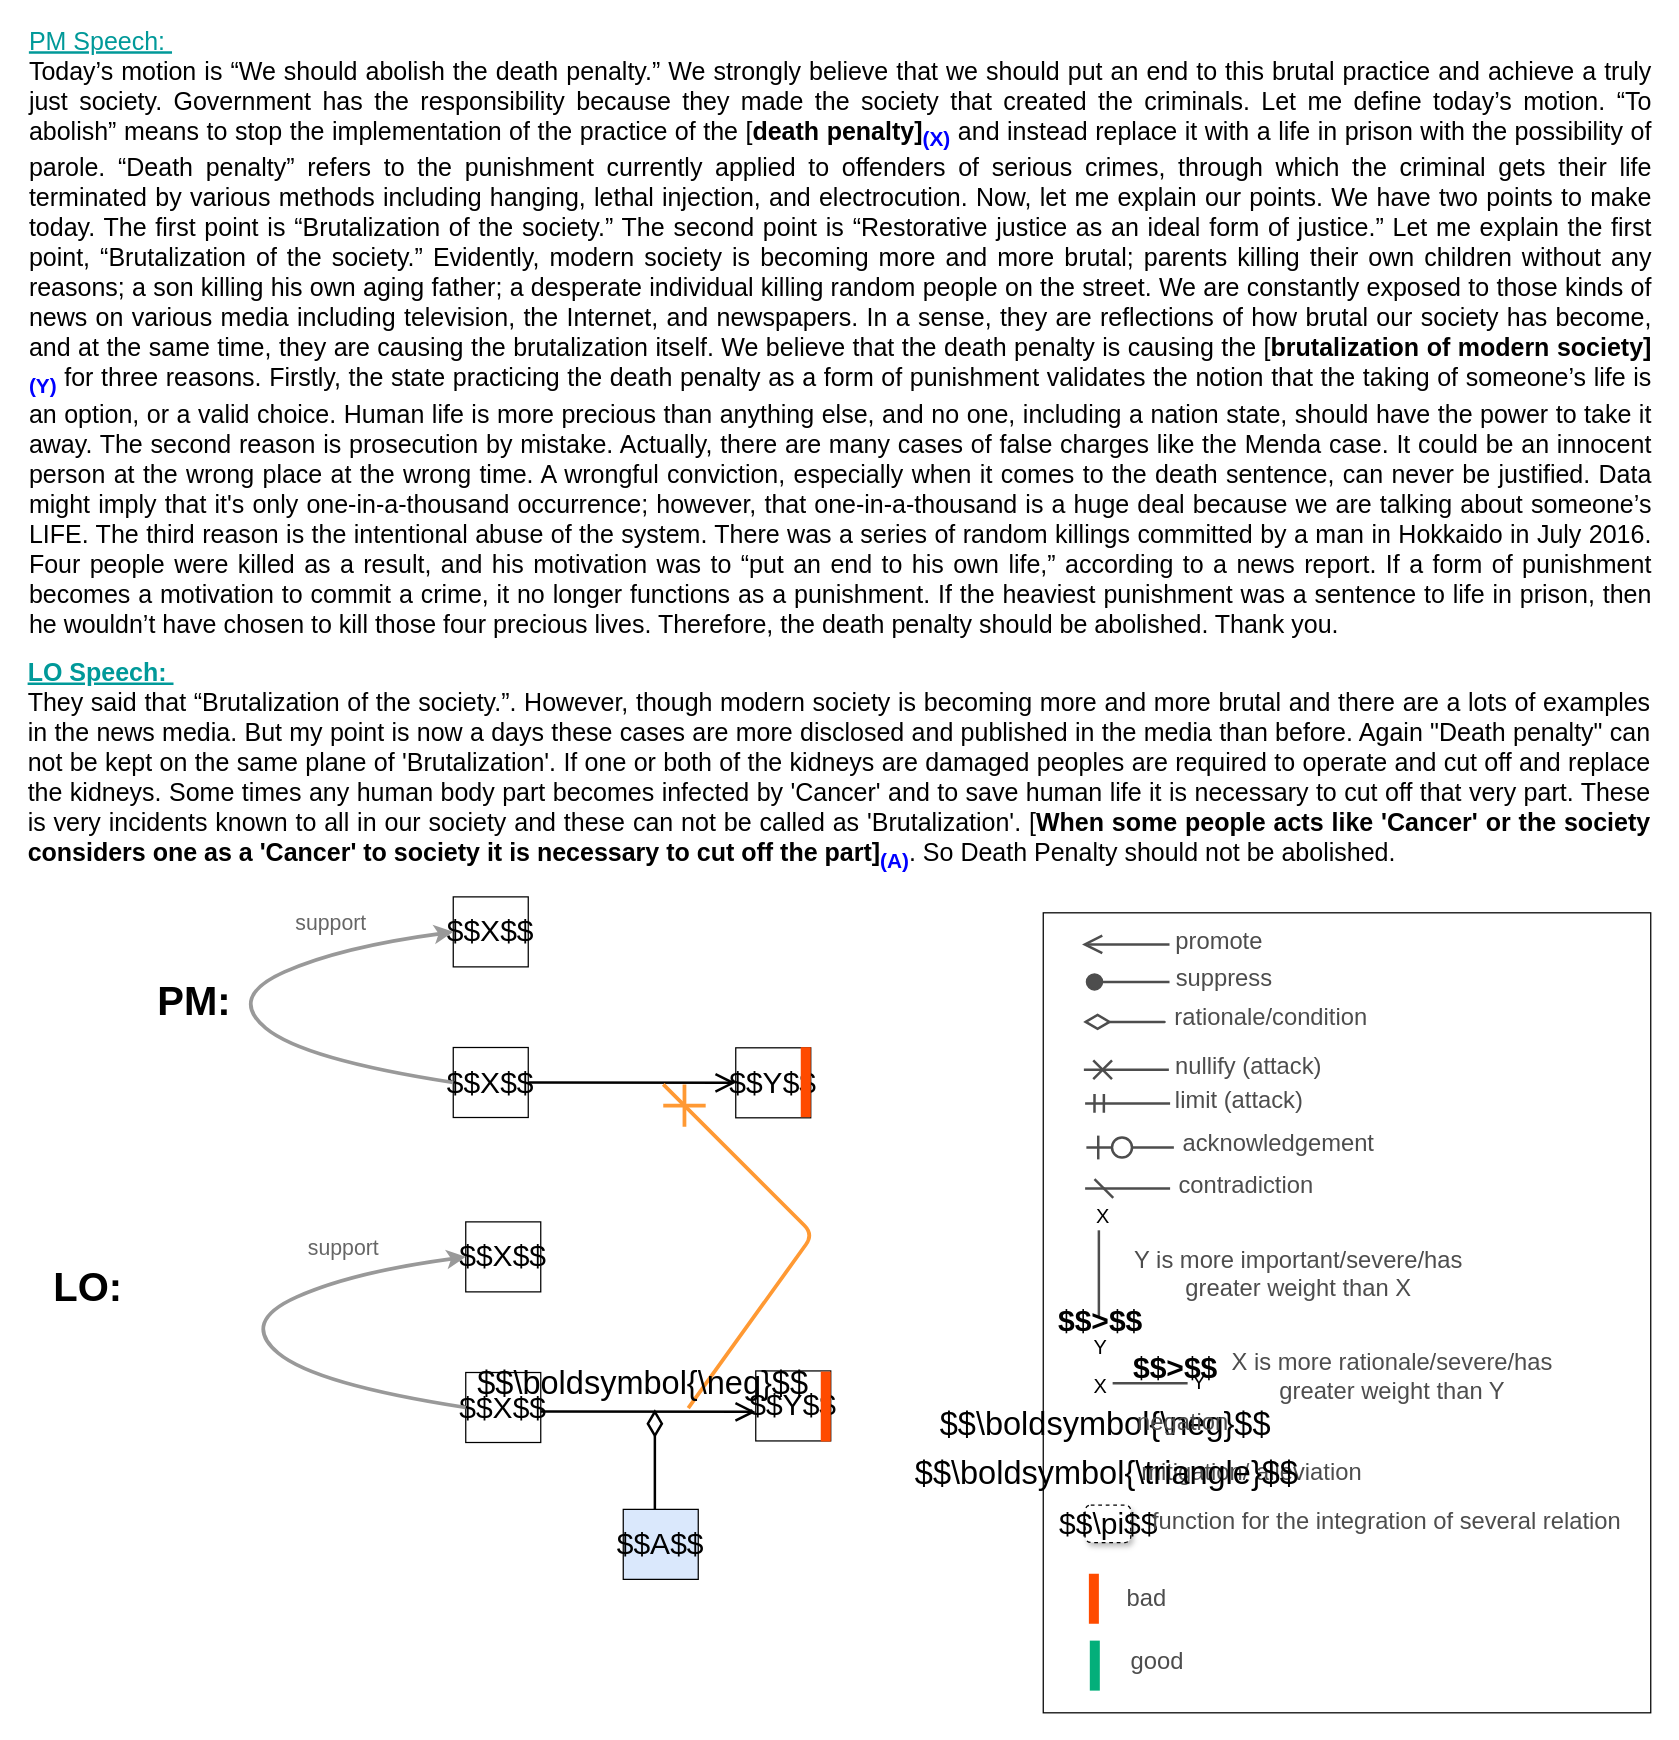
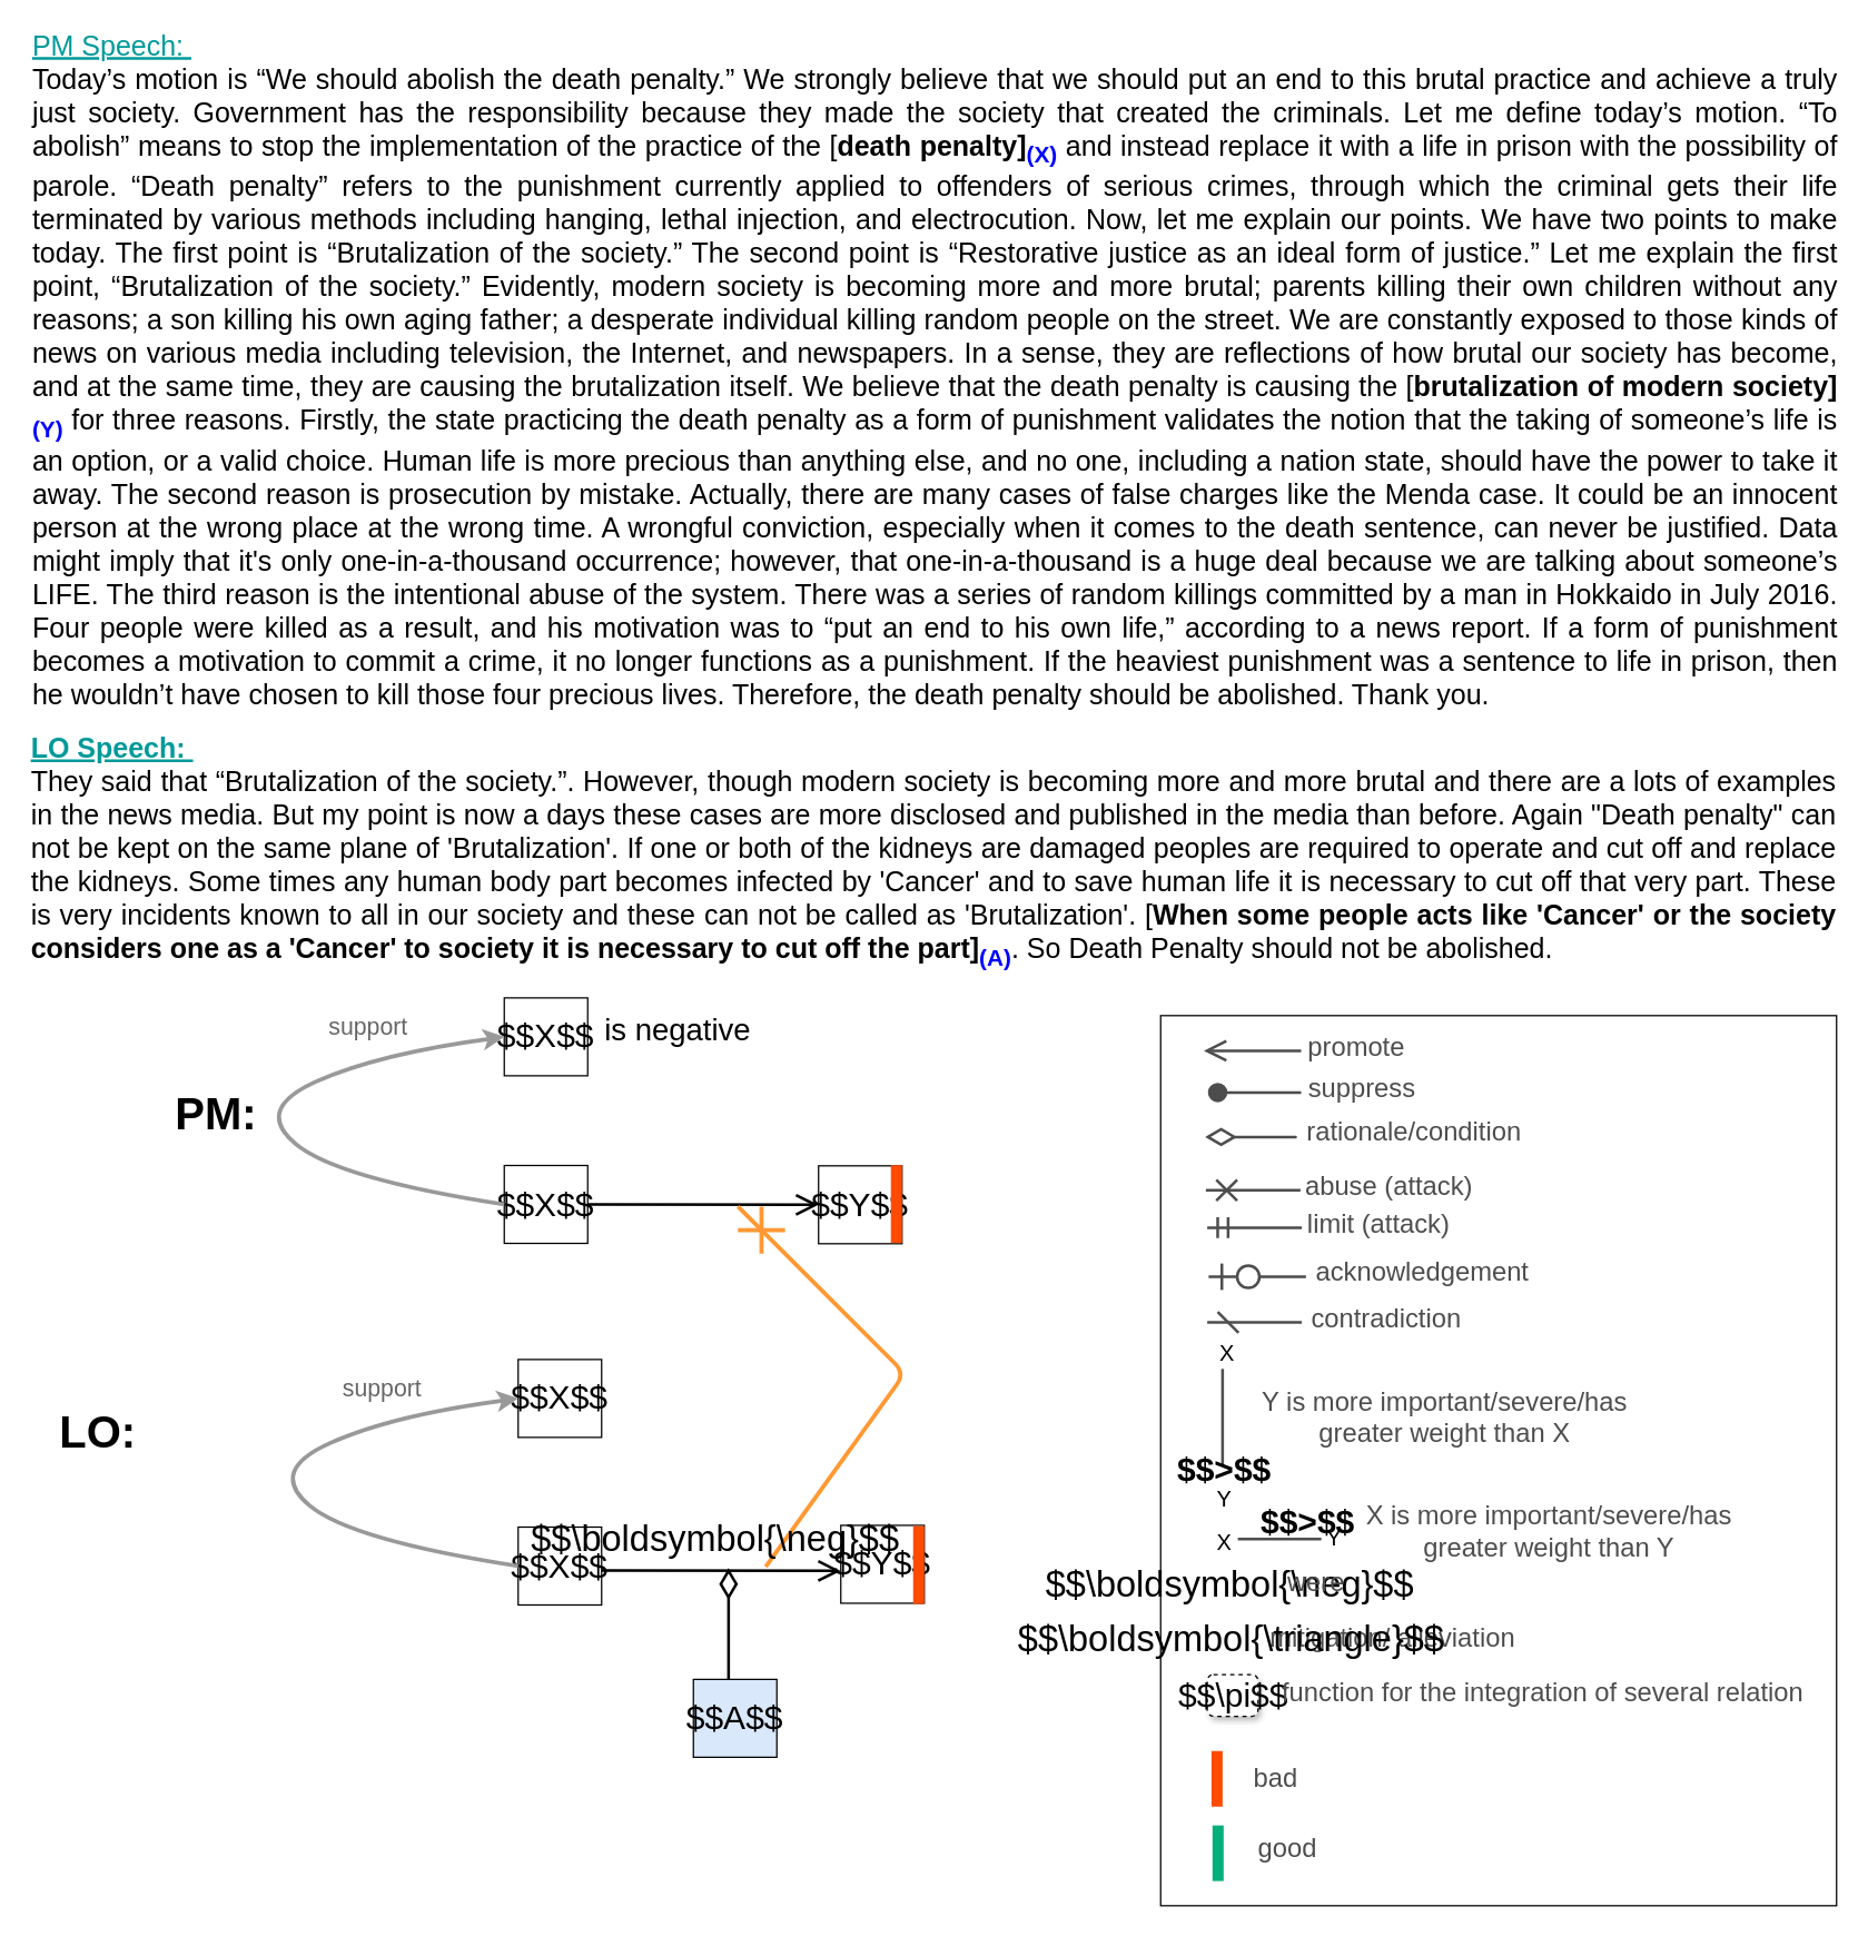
+ <mxCell id="6" value="&lt;font style=&quot;font-size: 22px&quot;&gt;is negative&lt;/font&gt;" style="text;html=1;strokeColor=none;fillColor=none;align=center;verticalAlign=middle;whiteSpace=wrap;rounded=0;" parent="1" vertex="1"><mxGeometry x="432" y="723.5" width="110" height="35" as="geometry" /></mxCell>
- <mxCell id="33" value="&lt;font style=&quot;font-size: 19px&quot;&gt;nullify (attack)&lt;/font&gt;" style="text;html=1;strokeColor=none;fillColor=none;align=center;verticalAlign=middle;whiteSpace=wrap;rounded=0;fontColor=#4D4D4D;" vertex="1" parent="1"><mxGeometry x="928.5" y="835.5" width="138.5" height="34" as="geometry" /></mxCell>
+ <mxCell id="33" value="&lt;font style=&quot;font-size: 19px&quot;&gt;abuse (attack)&lt;/font&gt;" style="text;html=1;strokeColor=none;fillColor=none;align=center;verticalAlign=middle;whiteSpace=wrap;rounded=0;fontColor=#4D4D4D;" vertex="1" parent="1"><mxGeometry x="928.5" y="835.5" width="138.5" height="34" as="geometry" /></mxCell>
- <mxCell id="45" value="&lt;span style=&quot;font-size: 19px&quot;&gt;X is more rationale/severe/has greater weight&amp;nbsp;&lt;/span&gt;&lt;span style=&quot;font-size: 19px&quot;&gt;than Y&lt;/span&gt;" style="text;html=1;strokeColor=none;fillColor=none;align=center;verticalAlign=middle;whiteSpace=wrap;rounded=0;fontColor=#4D4D4D;" vertex="1" parent="1"><mxGeometry x="979.5" y="1084" width="266.5" height="34" as="geometry" /></mxCell>
+ <mxCell id="45" value="&lt;span style=&quot;font-size: 19px&quot;&gt;X is more important/severe/has greater weight&amp;nbsp;&lt;/span&gt;&lt;span style=&quot;font-size: 19px&quot;&gt;than Y&lt;/span&gt;" style="text;html=1;strokeColor=none;fillColor=none;align=center;verticalAlign=middle;whiteSpace=wrap;rounded=0;fontColor=#4D4D4D;" vertex="1" parent="1"><mxGeometry x="979.5" y="1084" width="266.5" height="34" as="geometry" /></mxCell>
- <mxCell id="55" value="&lt;span style=&quot;font-size: 19px&quot;&gt;negation&lt;/span&gt;" style="text;html=1;strokeColor=none;fillColor=none;align=center;verticalAlign=middle;whiteSpace=wrap;rounded=0;fontColor=#4D4D4D;" vertex="1" parent="1"><mxGeometry x="906" y="1121.25" width="80" height="34" as="geometry" /></mxCell>
+ <mxCell id="55" value="&lt;span style=&quot;font-size: 19px&quot;&gt;were&lt;/span&gt;" style="text;html=1;strokeColor=none;fillColor=none;align=center;verticalAlign=middle;whiteSpace=wrap;rounded=0;fontColor=#4D4D4D;" vertex="1" parent="1"><mxGeometry x="906" y="1121.25" width="80" height="34" as="geometry" /></mxCell>
